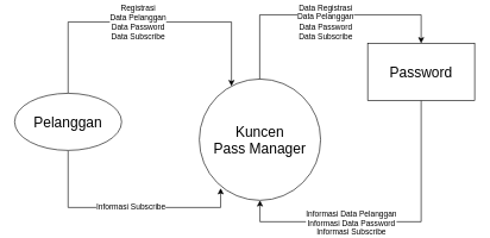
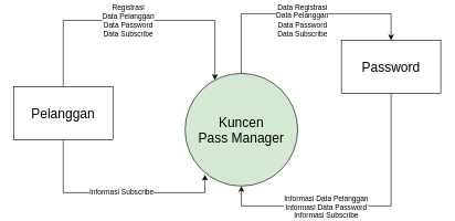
- <mxCell id="12" value="&lt;br&gt;&lt;div&gt;Pelanggan&lt;/div&gt;&lt;div&gt;&lt;br&gt;&lt;/div&gt;" style="ellipse;whiteSpace=wrap;html=1;fontSize=20;" parent="1" vertex="1"><mxGeometry x="20" y="130" width="150" height="80" as="geometry" /></mxCell>
+ <mxCell id="12" value="&lt;br&gt;&lt;div&gt;Pelanggan&lt;/div&gt;&lt;div&gt;&lt;br&gt;&lt;/div&gt;" style="rounded=0;whiteSpace=wrap;html=1;fontSize=20;" parent="1" vertex="1"><mxGeometry x="20" y="130" width="150" height="80" as="geometry" /></mxCell>
- <mxCell id="4" value="&lt;div style=&quot;font-size: 20px;&quot;&gt;Kuncen&lt;/div&gt;&lt;div style=&quot;font-size: 20px;&quot;&gt;Pass Manager&lt;br style=&quot;font-size: 20px;&quot;&gt;&lt;/div&gt;" style="ellipse;whiteSpace=wrap;html=1;aspect=fixed;fontSize=20;" parent="1" vertex="1"><mxGeometry x="279" y="110" width="170" height="170" as="geometry" /></mxCell>
+ <mxCell id="4" value="&lt;div style=&quot;font-size: 20px;&quot;&gt;Kuncen&lt;/div&gt;&lt;div style=&quot;font-size: 20px;&quot;&gt;Pass Manager&lt;br style=&quot;font-size: 20px;&quot;&gt;&lt;/div&gt;" style="ellipse;whiteSpace=wrap;html=1;aspect=fixed;fontSize=20;fillColor=#d5e8d4;" parent="1" vertex="1"><mxGeometry x="279" y="110" width="170" height="170" as="geometry" /></mxCell>
